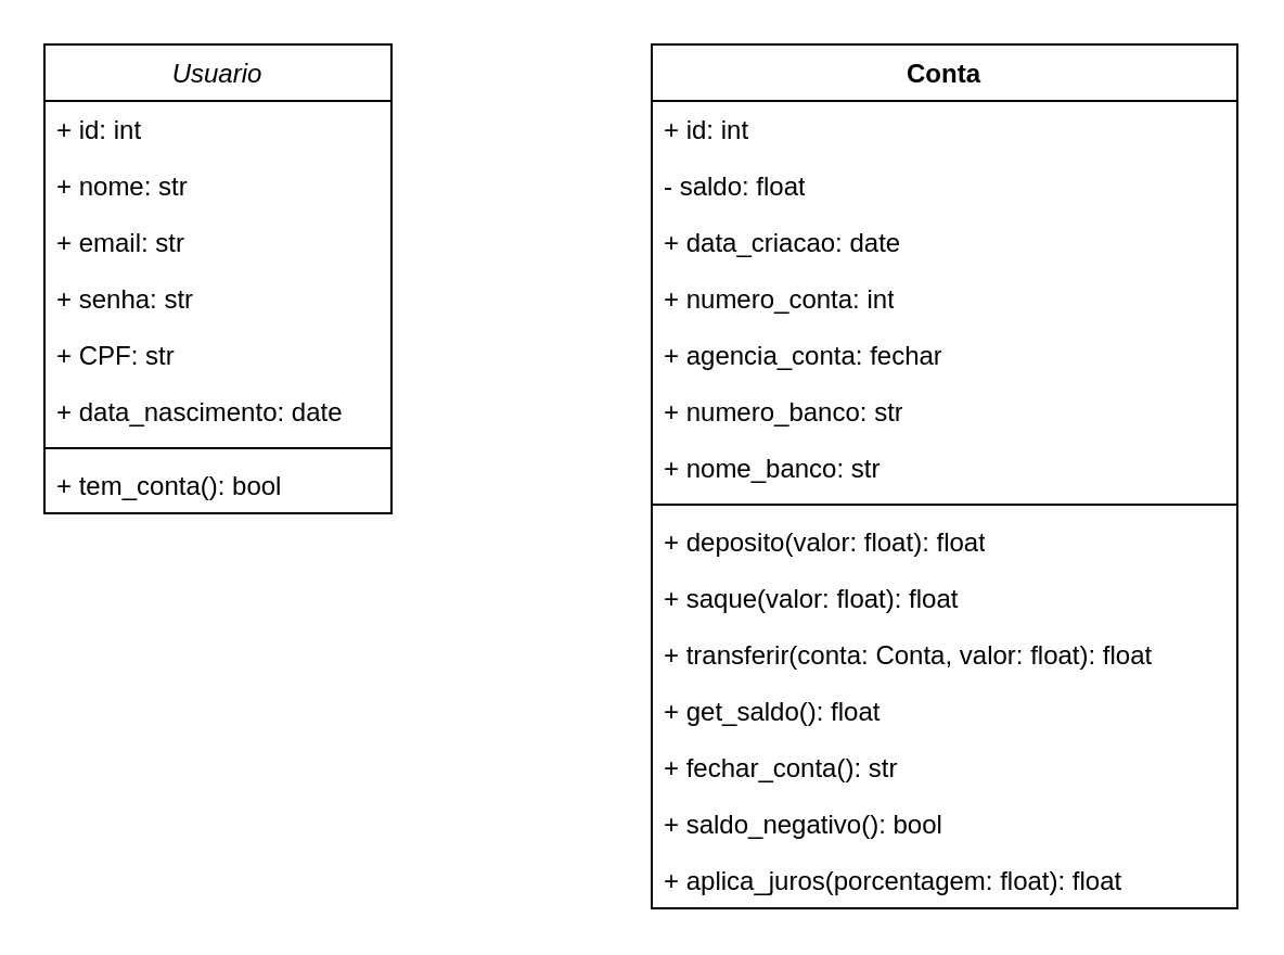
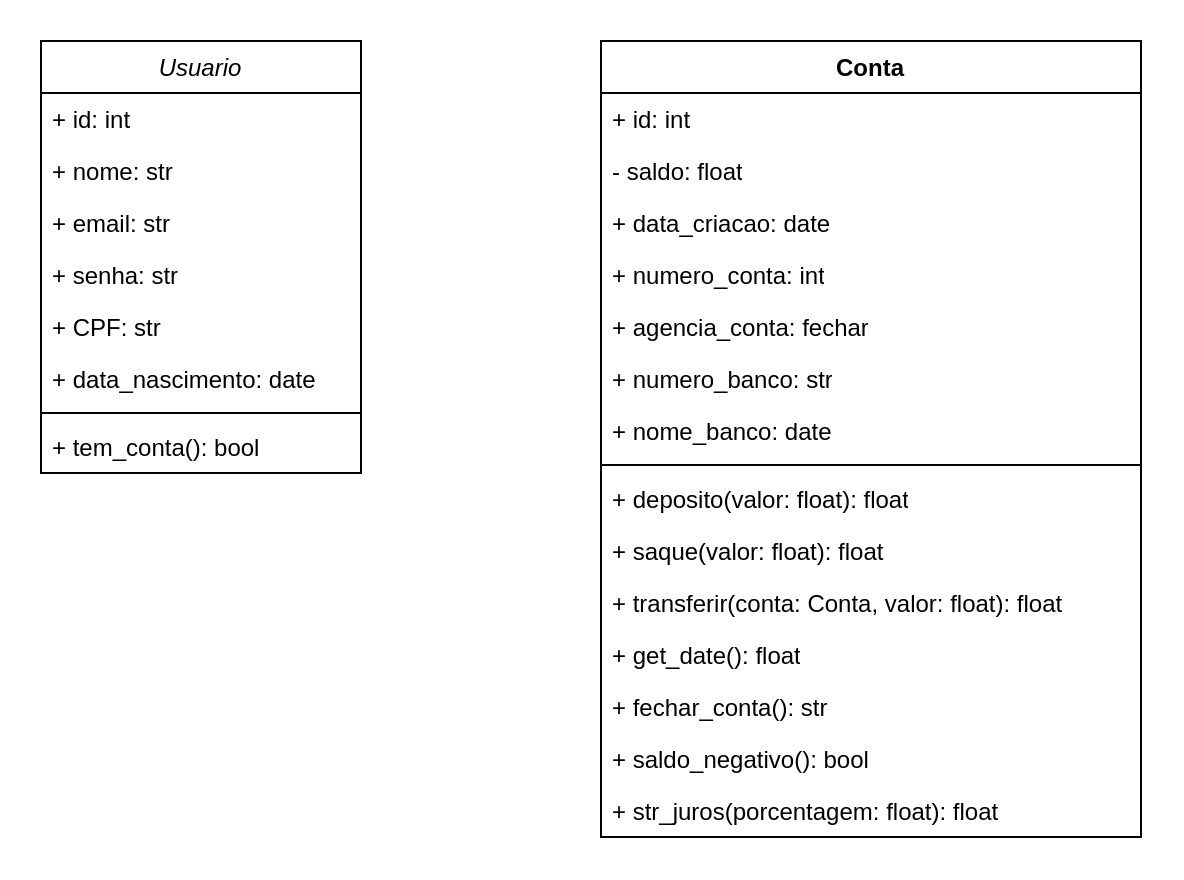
- <mxCell id="18" value="+ nome_banco: str" style="text;strokeColor=none;fillColor=none;align=left;verticalAlign=top;spacingLeft=4;spacingRight=4;overflow=hidden;rotatable=0;points=[[0,0.5],[1,0.5]];portConstraint=eastwest;whiteSpace=wrap;html=1;" parent="11" vertex="1"><mxGeometry y="182" width="270" height="26" as="geometry" /></mxCell>
+ <mxCell id="18" value="+ nome_banco: date" style="text;strokeColor=none;fillColor=none;align=left;verticalAlign=top;spacingLeft=4;spacingRight=4;overflow=hidden;rotatable=0;points=[[0,0.5],[1,0.5]];portConstraint=eastwest;whiteSpace=wrap;html=1;" parent="11" vertex="1"><mxGeometry y="182" width="270" height="26" as="geometry" /></mxCell>
- <mxCell id="23" value="+ get_saldo(): float" style="text;strokeColor=none;fillColor=none;align=left;verticalAlign=top;spacingLeft=4;spacingRight=4;overflow=hidden;rotatable=0;points=[[0,0.5],[1,0.5]];portConstraint=eastwest;whiteSpace=wrap;html=1;" parent="11" vertex="1"><mxGeometry y="294" width="270" height="26" as="geometry" /></mxCell>
+ <mxCell id="23" value="+ get_date(): float" style="text;strokeColor=none;fillColor=none;align=left;verticalAlign=top;spacingLeft=4;spacingRight=4;overflow=hidden;rotatable=0;points=[[0,0.5],[1,0.5]];portConstraint=eastwest;whiteSpace=wrap;html=1;" parent="11" vertex="1"><mxGeometry y="294" width="270" height="26" as="geometry" /></mxCell>
- <mxCell id="26" value="+ aplica_juros(porcentagem: float): float" style="text;strokeColor=none;fillColor=none;align=left;verticalAlign=top;spacingLeft=4;spacingRight=4;overflow=hidden;rotatable=0;points=[[0,0.5],[1,0.5]];portConstraint=eastwest;whiteSpace=wrap;html=1;" parent="11" vertex="1"><mxGeometry y="372" width="270" height="26" as="geometry" /></mxCell>
+ <mxCell id="26" value="+ str_juros(porcentagem: float): float" style="text;strokeColor=none;fillColor=none;align=left;verticalAlign=top;spacingLeft=4;spacingRight=4;overflow=hidden;rotatable=0;points=[[0,0.5],[1,0.5]];portConstraint=eastwest;whiteSpace=wrap;html=1;" parent="11" vertex="1"><mxGeometry y="372" width="270" height="26" as="geometry" /></mxCell>
